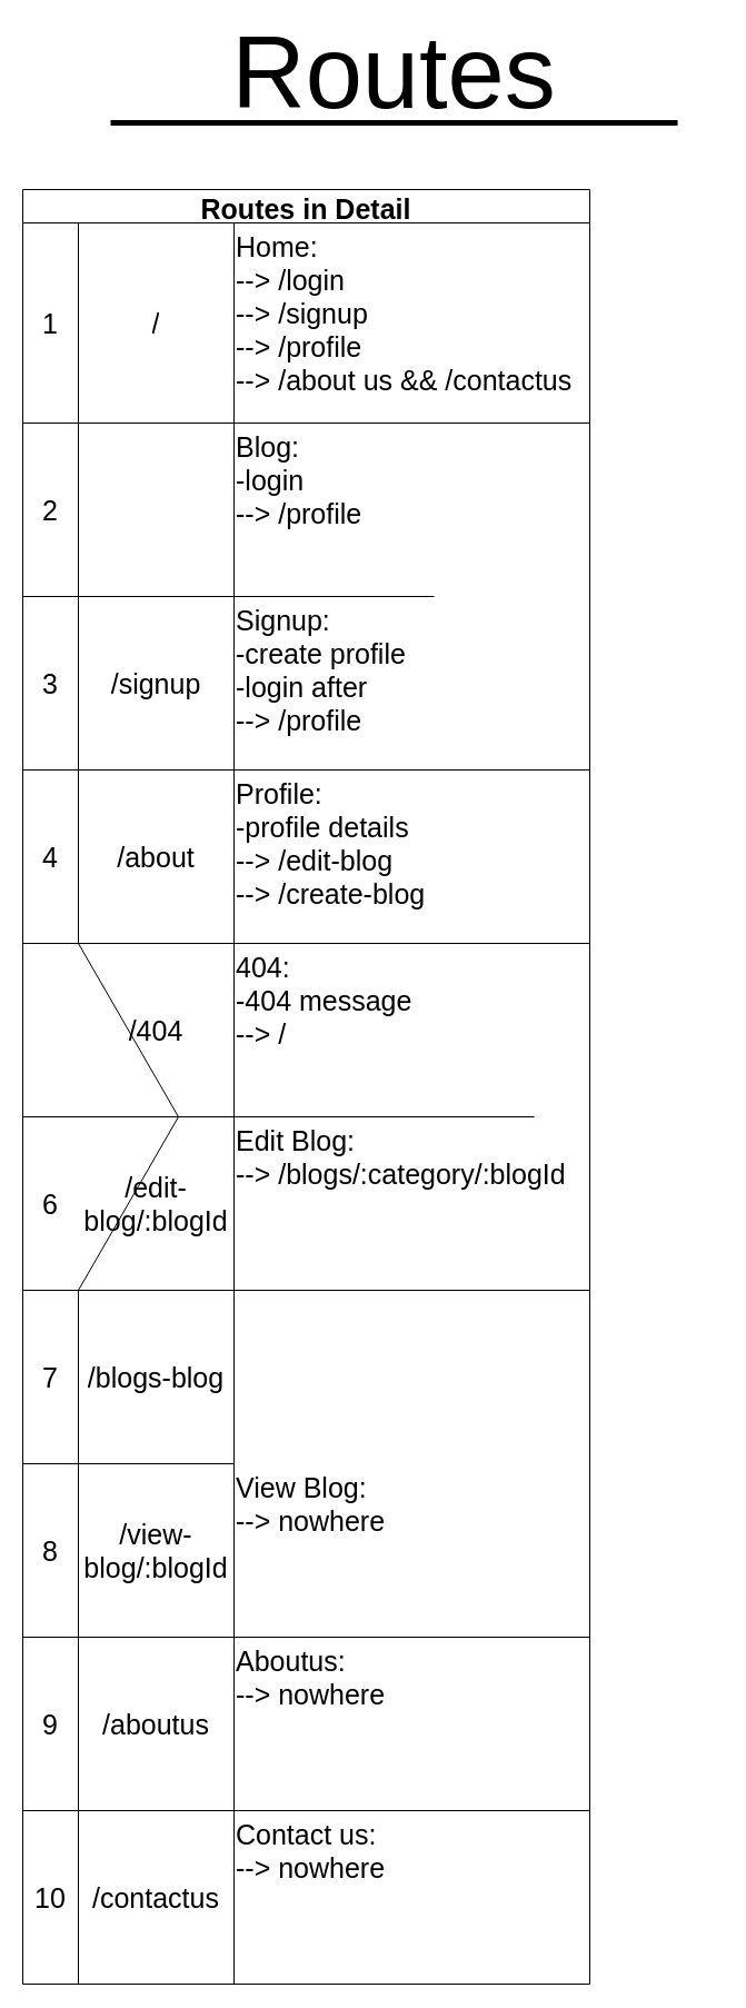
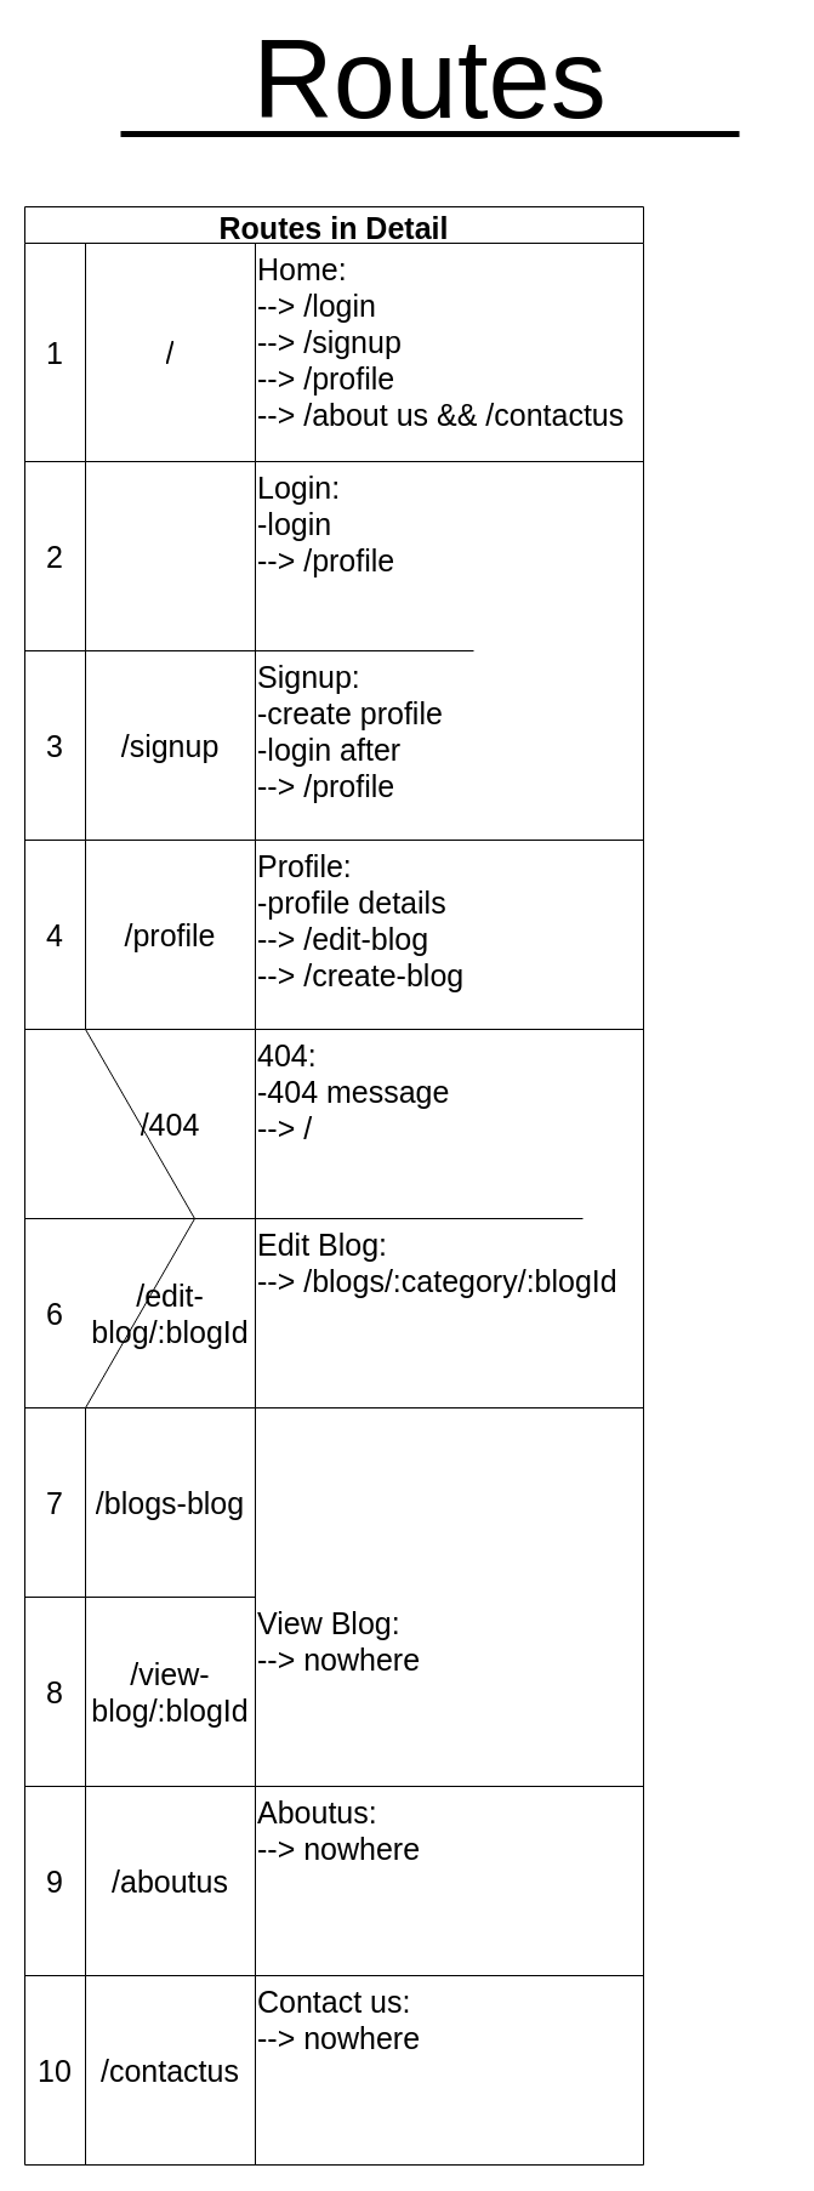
- <mxCell id="11" value="Blog:&lt;br&gt;-login&lt;br&gt;--&amp;gt; /profile" style="shape=partialRectangle;html=1;whiteSpace=wrap;connectable=0;fillColor=none;top=0;left=0;bottom=0;right=0;overflow=hidden;pointerEvents=1;fontSize=25;align=left;verticalAlign=top;" parent="9" vertex="1"><mxGeometry x="190" width="320" height="156" as="geometry"><mxRectangle width="320" height="156" as="alternateBounds" /></mxGeometry></mxCell>
+ <mxCell id="11" value="Login:&lt;br&gt;-login&lt;br&gt;--&amp;gt; /profile" style="shape=partialRectangle;html=1;whiteSpace=wrap;connectable=0;fillColor=none;top=0;left=0;bottom=0;right=0;overflow=hidden;pointerEvents=1;fontSize=25;align=left;verticalAlign=top;" parent="9" vertex="1"><mxGeometry x="190" width="320" height="156" as="geometry"><mxRectangle width="320" height="156" as="alternateBounds" /></mxGeometry></mxCell>
- <mxCell id="18" value="/about" style="shape=partialRectangle;html=1;whiteSpace=wrap;connectable=0;fillColor=none;top=0;left=0;bottom=0;right=0;overflow=hidden;pointerEvents=1;fontSize=25;" parent="16" vertex="1"><mxGeometry x="50" width="140" height="156" as="geometry"><mxRectangle width="140" height="156" as="alternateBounds" /></mxGeometry></mxCell>
+ <mxCell id="18" value="/profile" style="shape=partialRectangle;html=1;whiteSpace=wrap;connectable=0;fillColor=none;top=0;left=0;bottom=0;right=0;overflow=hidden;pointerEvents=1;fontSize=25;" parent="16" vertex="1"><mxGeometry x="50" width="140" height="156" as="geometry"><mxRectangle width="140" height="156" as="alternateBounds" /></mxGeometry></mxCell>
